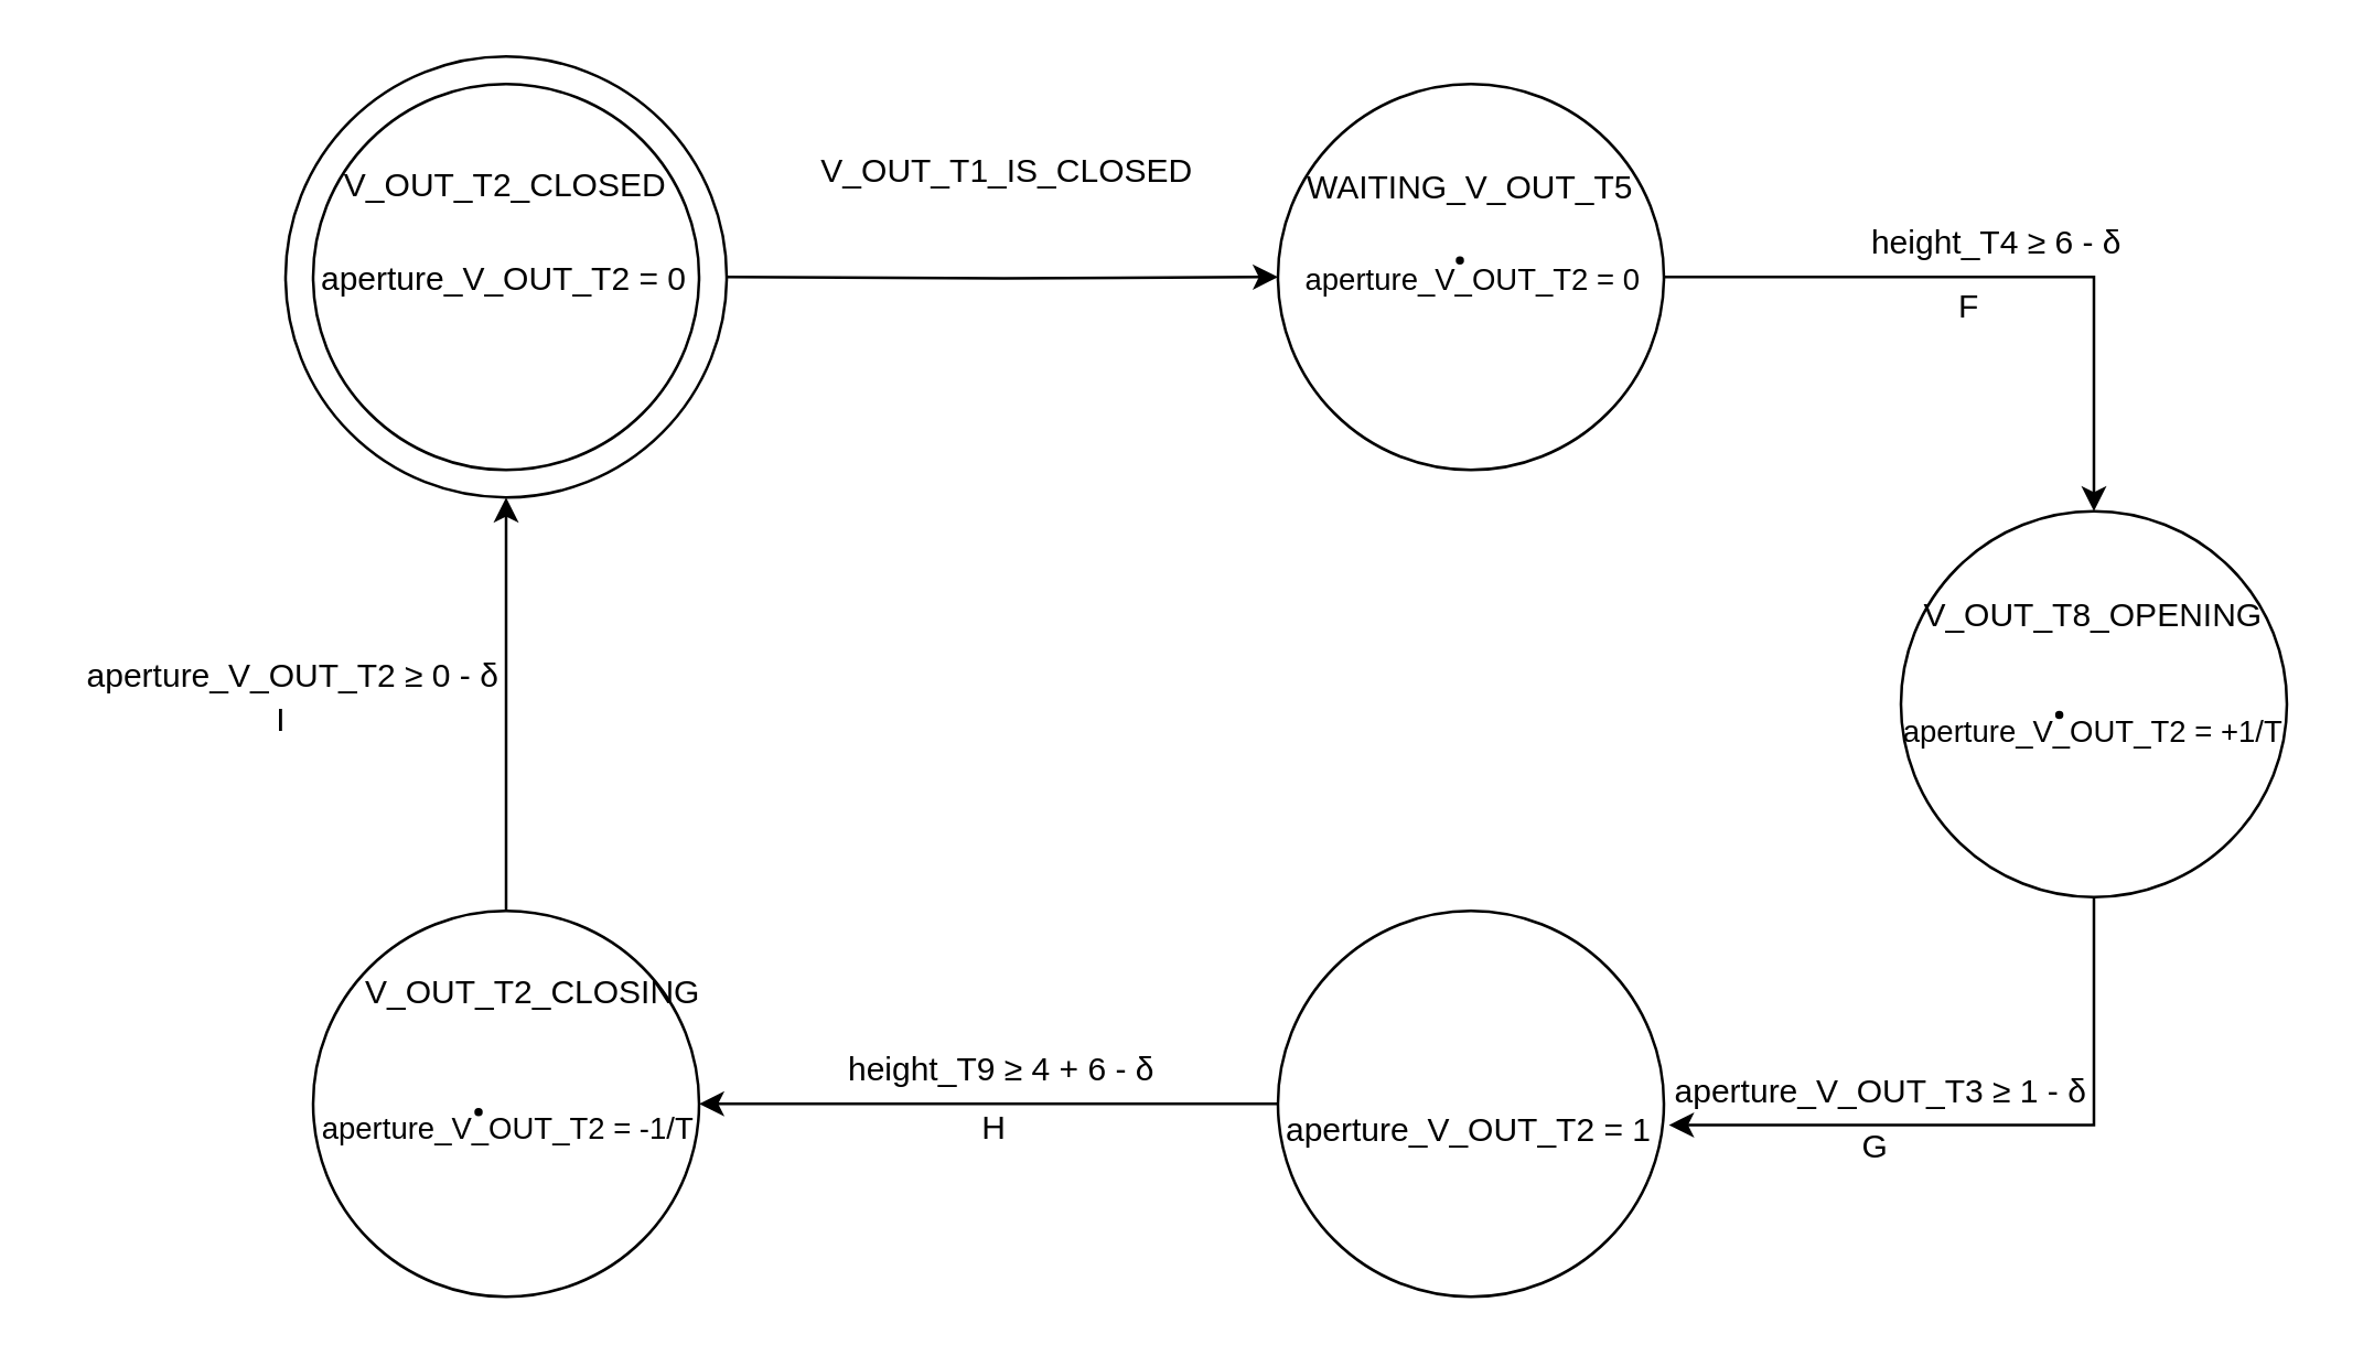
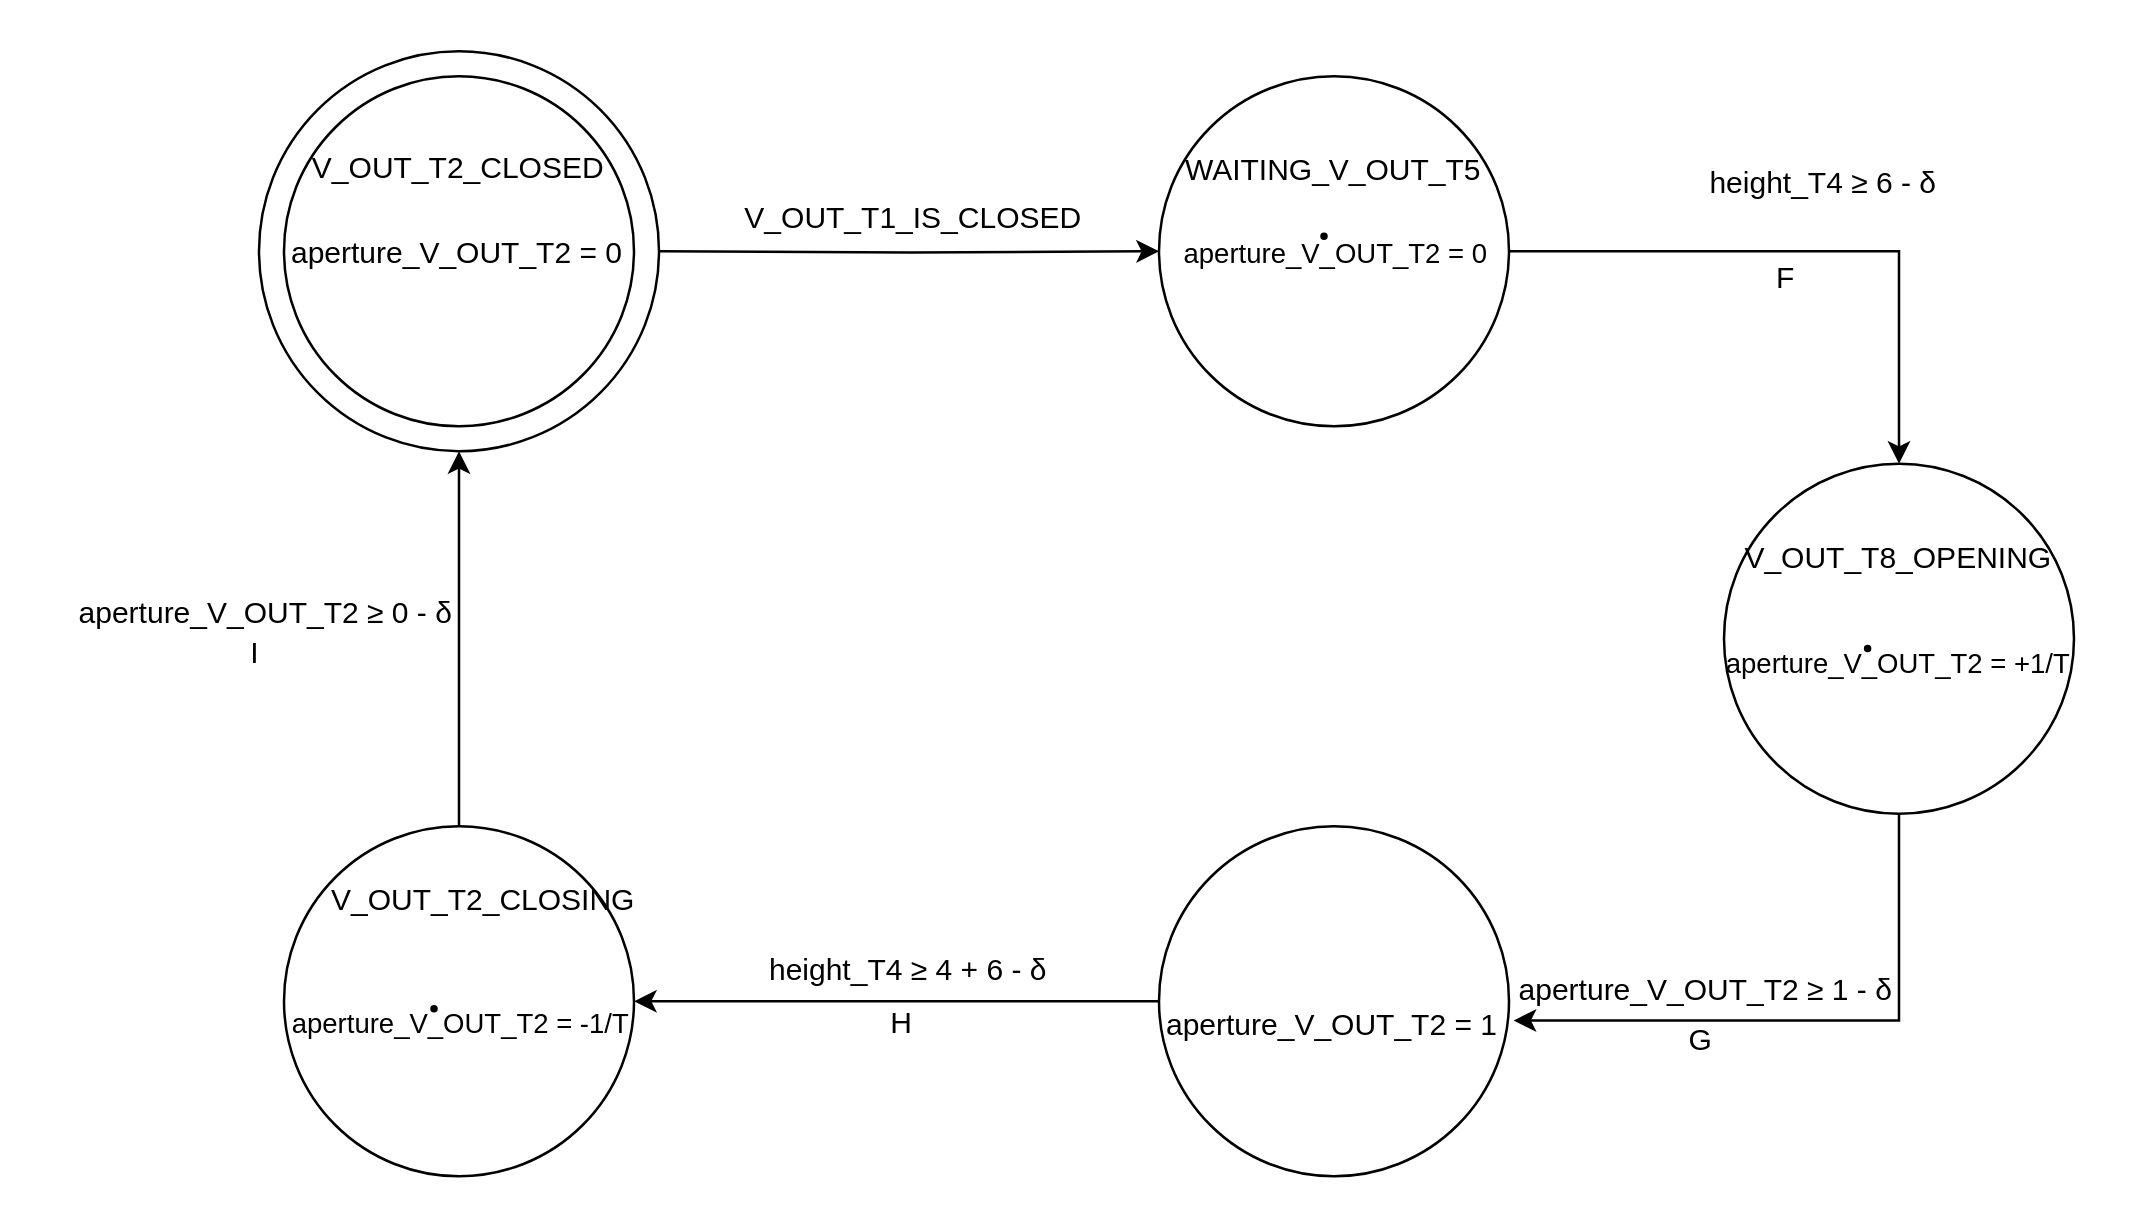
- <mxCell id="24" value="V_OUT_T1_IS_CLOSED" style="text;html=1;strokeColor=none;fillColor=none;align=center;verticalAlign=middle;whiteSpace=wrap;rounded=0;" vertex="1" parent="1"><mxGeometry x="279.5" y="52" width="170" height="20" as="geometry" /></mxCell>
+ <mxCell id="24" value="V_OUT_T1_IS_CLOSED" style="text;html=1;strokeColor=none;fillColor=none;align=center;verticalAlign=middle;whiteSpace=wrap;rounded=0;" vertex="1" parent="1"><mxGeometry x="279.5" y="77" width="170" height="20" as="geometry" /></mxCell>
- <mxCell id="29" value="height_T4 ≥ 6 - &lt;span&gt;δ&lt;/span&gt;" style="text;html=1;strokeColor=none;fillColor=none;align=center;verticalAlign=middle;whiteSpace=wrap;rounded=0;" vertex="1" parent="1"><mxGeometry x="639" y="78" width="170" height="20" as="geometry" /></mxCell>
+ <mxCell id="29" value="height_T4 ≥ 6 - &lt;span&gt;δ&lt;/span&gt;" style="text;html=1;strokeColor=none;fillColor=none;align=center;verticalAlign=middle;whiteSpace=wrap;rounded=0;" vertex="1" parent="1"><mxGeometry x="644" y="63" width="170" height="20" as="geometry" /></mxCell>
- <mxCell id="20" value="height_T9 ≥ 4 + 6 - &lt;span&gt;δ&lt;/span&gt;" style="text;html=1;strokeColor=none;fillColor=none;align=center;verticalAlign=middle;whiteSpace=wrap;rounded=0;" vertex="1" parent="1"><mxGeometry x="278" y="378" width="170" height="20" as="geometry" /></mxCell>
+ <mxCell id="20" value="height_T4 ≥ 4 + 6 - &lt;span&gt;δ&lt;/span&gt;" style="text;html=1;strokeColor=none;fillColor=none;align=center;verticalAlign=middle;whiteSpace=wrap;rounded=0;" vertex="1" parent="1"><mxGeometry x="278" y="378" width="170" height="20" as="geometry" /></mxCell>
- <mxCell id="31" value="aperture_V_OUT_T3 ≥ 1 - &lt;span&gt;δ&lt;/span&gt;" style="text;html=1;strokeColor=none;fillColor=none;align=center;verticalAlign=middle;whiteSpace=wrap;rounded=0;" vertex="1" parent="1"><mxGeometry x="597" y="385.5" width="170" height="20" as="geometry" /></mxCell>
+ <mxCell id="31" value="aperture_V_OUT_T2 ≥ 1 - &lt;span&gt;δ&lt;/span&gt;" style="text;html=1;strokeColor=none;fillColor=none;align=center;verticalAlign=middle;whiteSpace=wrap;rounded=0;" vertex="1" parent="1"><mxGeometry x="597" y="385.5" width="170" height="20" as="geometry" /></mxCell>
